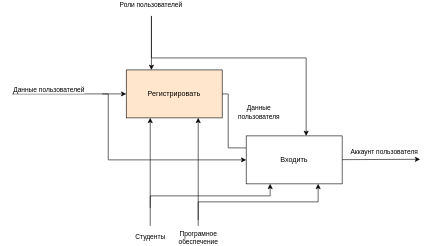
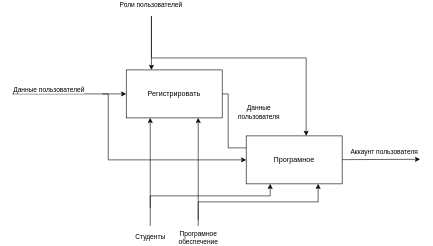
- <mxCell id="2" value="Регистрировать" style="rounded=0;whiteSpace=wrap;html=1;fillColor=#ffe6cc;" parent="1" vertex="1"><mxGeometry x="210" y="110" width="160" height="80" as="geometry" /></mxCell>
+ <mxCell id="2" value="Регистрировать" style="rounded=0;whiteSpace=wrap;html=1;" parent="1" vertex="1"><mxGeometry x="210" y="110" width="160" height="80" as="geometry" /></mxCell>
- <mxCell id="12" value="Входить" style="rounded=0;whiteSpace=wrap;html=1;" parent="1" vertex="1"><mxGeometry x="410" y="220" width="160" height="80" as="geometry" /></mxCell>
+ <mxCell id="12" value="Програмное" style="rounded=0;whiteSpace=wrap;html=1;" parent="1" vertex="1"><mxGeometry x="410" y="220" width="160" height="80" as="geometry" /></mxCell>
